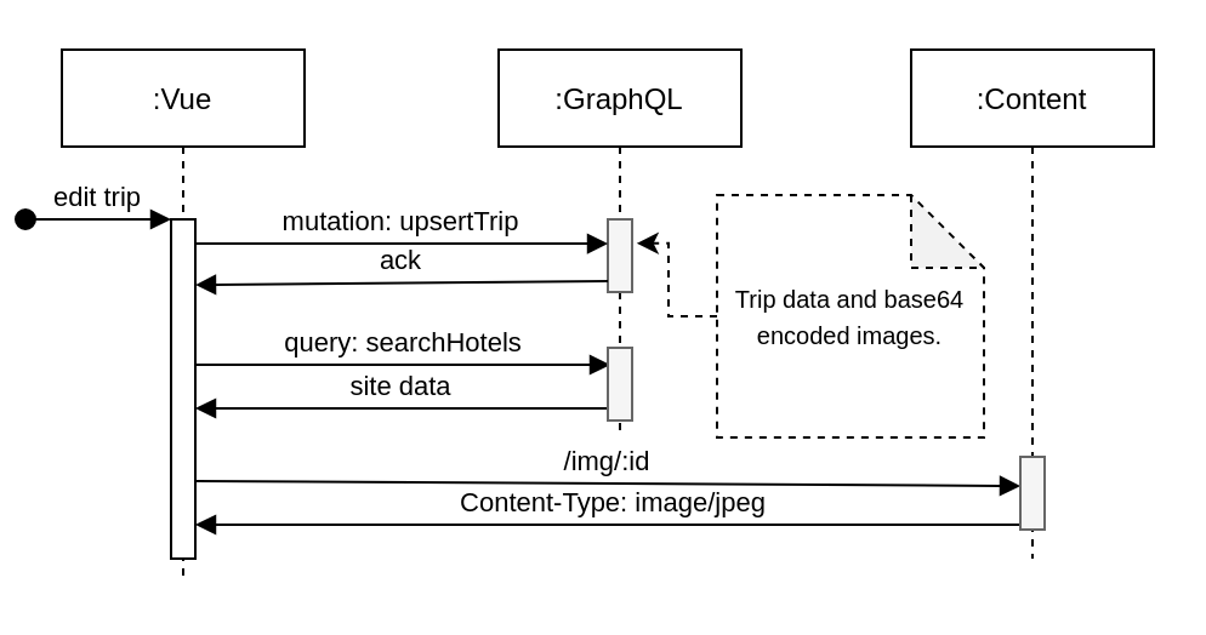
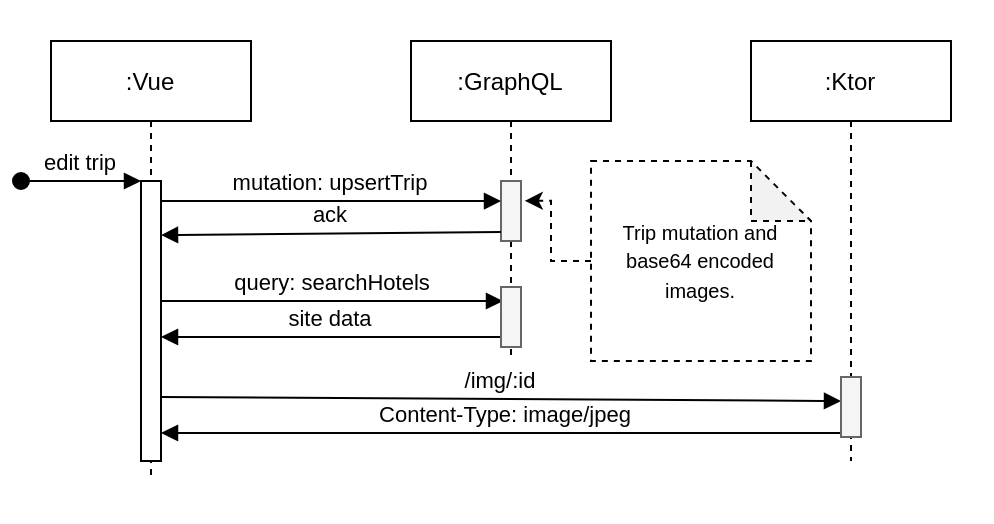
- <mxCell id="14" value=":Content" style="shape=umlLifeline;perimeter=lifelinePerimeter;container=1;collapsible=0;recursiveResize=0;rounded=0;shadow=0;strokeWidth=1;" vertex="1" parent="1"><mxGeometry x="370" y="20" width="100" height="210" as="geometry" /></mxCell>
+ <mxCell id="14" value=":Ktor" style="shape=umlLifeline;perimeter=lifelinePerimeter;container=1;collapsible=0;recursiveResize=0;rounded=0;shadow=0;strokeWidth=1;" vertex="1" parent="1"><mxGeometry x="370" y="20" width="100" height="210" as="geometry" /></mxCell>
- <mxCell id="17" value="&lt;font style=&quot;font-size: 10px&quot;&gt;Trip data and base64 encoded images.&lt;/font&gt;" style="shape=note;whiteSpace=wrap;html=1;backgroundOutline=1;darkOpacity=0.05;dashed=1;" vertex="1" parent="1"><mxGeometry x="290" y="80" width="110" height="100" as="geometry" /></mxCell>
+ <mxCell id="17" value="&lt;font style=&quot;font-size: 10px&quot;&gt;Trip mutation and base64 encoded images.&lt;/font&gt;" style="shape=note;whiteSpace=wrap;html=1;backgroundOutline=1;darkOpacity=0.05;dashed=1;" vertex="1" parent="1"><mxGeometry x="290" y="80" width="110" height="100" as="geometry" /></mxCell>
